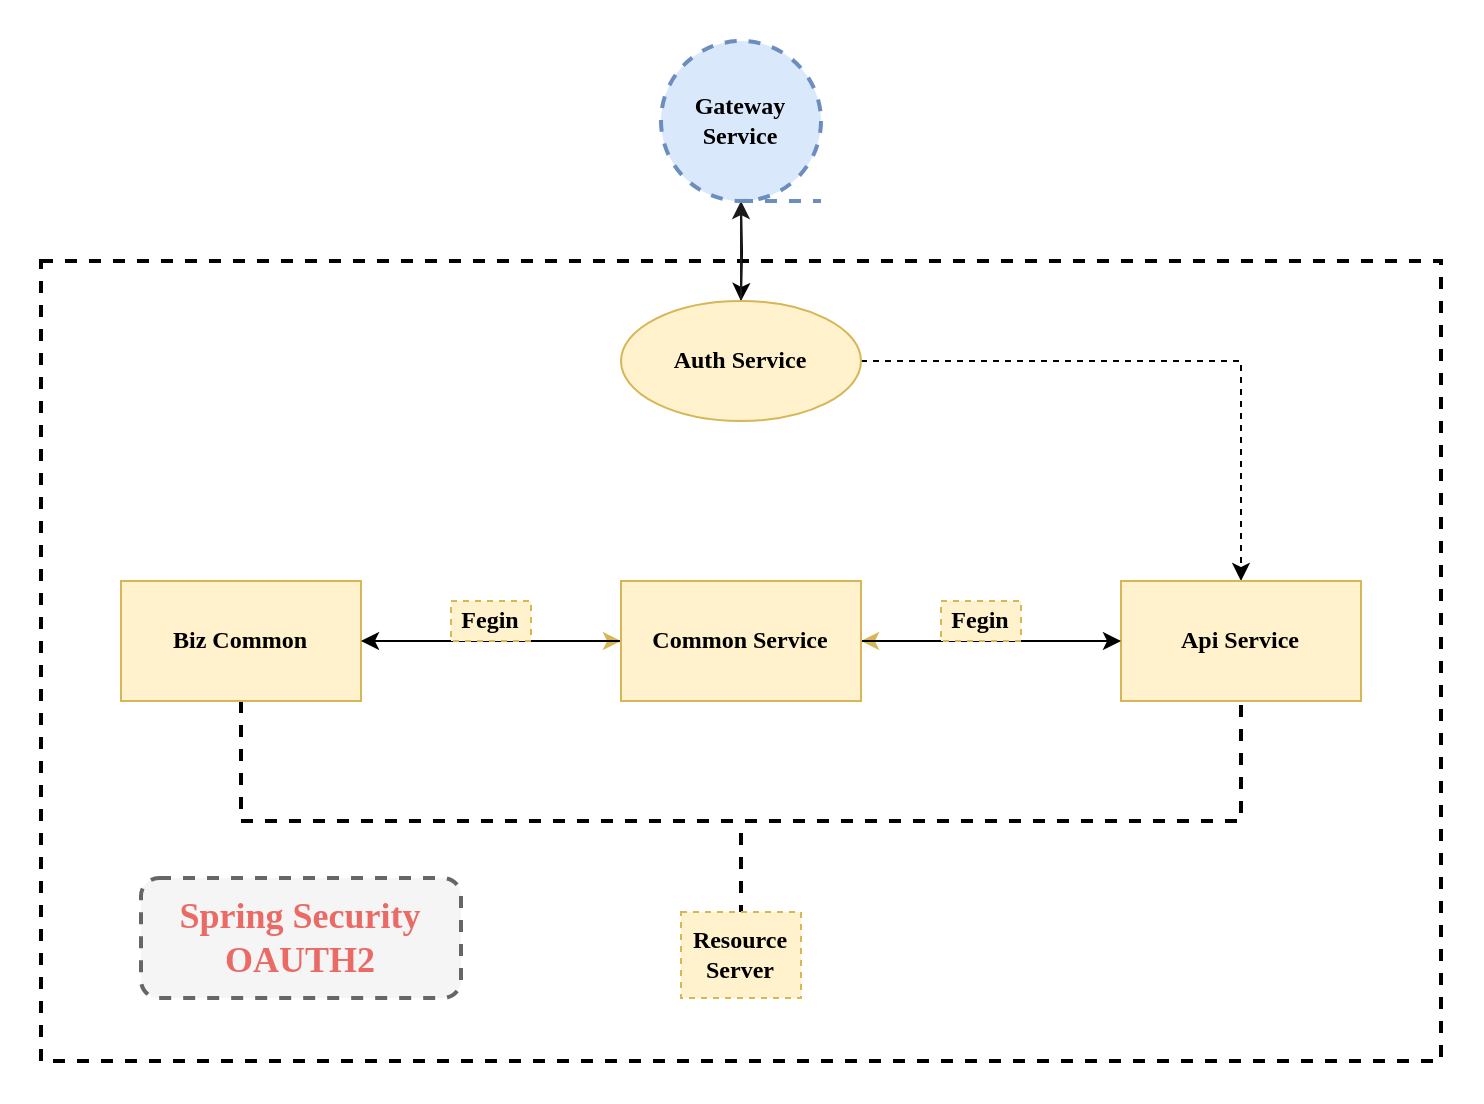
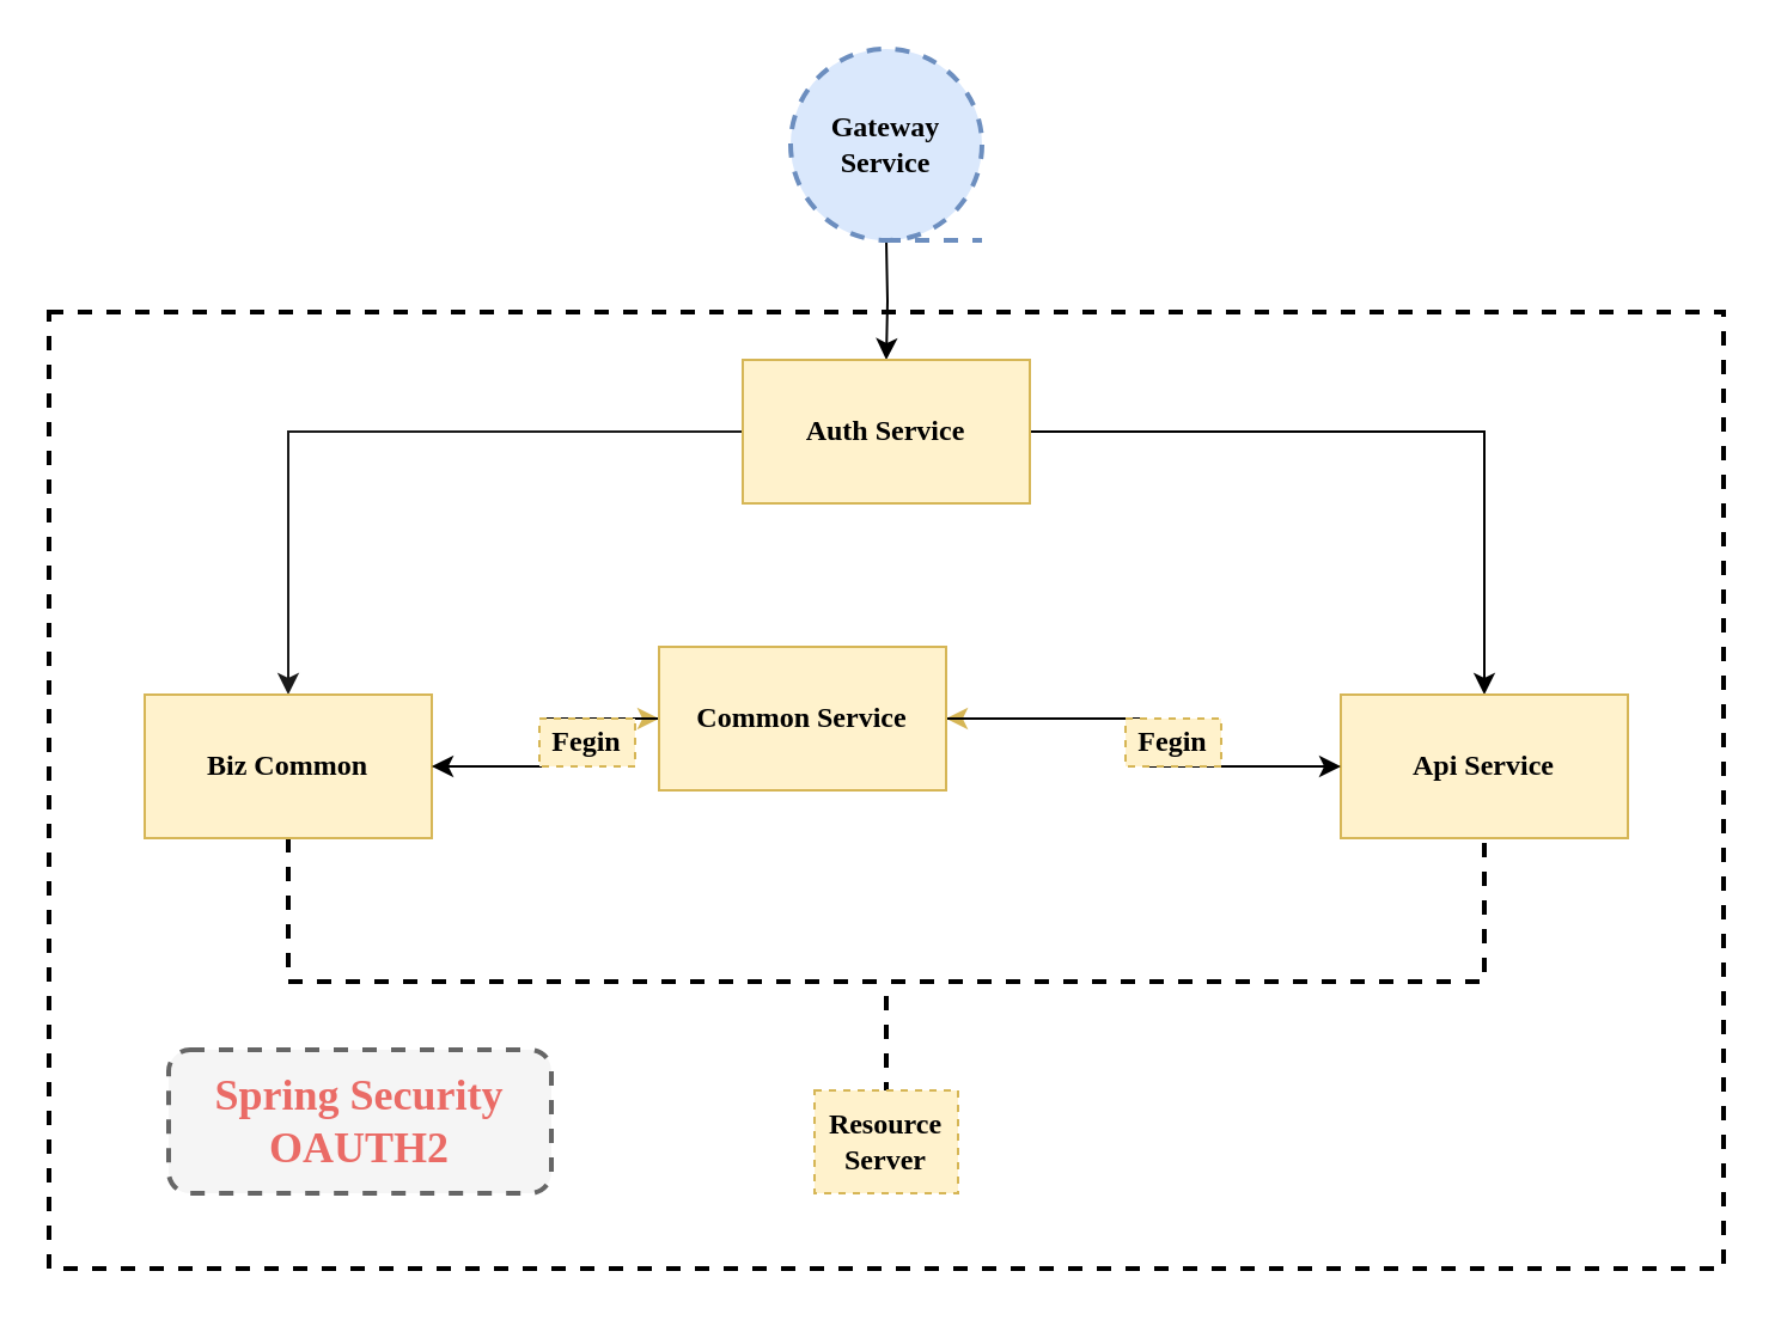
- <mxCell id="5" value="" style="edgeStyle=orthogonalEdgeStyle;rounded=0;orthogonalLoop=1;jettySize=auto;html=1;fontStyle=1;fontFamily=Garamond;fillColor=#fff2cc;strokeColor=#1A1A1A;" edge="1" parent="1" source="7" target="20"><mxGeometry relative="1" as="geometry" /></mxCell>
+ <mxCell id="5" value="" style="edgeStyle=orthogonalEdgeStyle;rounded=0;orthogonalLoop=1;jettySize=auto;html=1;fontStyle=1;fontFamily=Garamond;fillColor=#fff2cc;strokeColor=#1A1A1A;" edge="1" parent="1" source="7" target="11"><mxGeometry relative="1" as="geometry" /></mxCell>
- <mxCell id="7" value="&lt;span&gt;Auth Service&lt;/span&gt;" style="ellipse;whiteSpace=wrap;html=1;align=center;fontStyle=1;fontFamily=Garamond;fillColor=#fff2cc;strokeColor=#d6b656;" vertex="1" parent="1"><mxGeometry x="310" y="150" width="120" height="60" as="geometry" /></mxCell>
+ <mxCell id="7" value="&lt;span&gt;Auth Service&lt;/span&gt;" style="rounded=0;whiteSpace=wrap;html=1;align=center;fontStyle=1;fontFamily=Garamond;fillColor=#fff2cc;strokeColor=#d6b656;" vertex="1" parent="1"><mxGeometry x="310" y="150" width="120" height="60" as="geometry" /></mxCell>
- <mxCell id="6" value="" style="edgeStyle=orthogonalEdgeStyle;rounded=0;orthogonalLoop=1;jettySize=auto;html=1;fontStyle=1;fontFamily=Garamond;fillColor=#fff2cc;strokeColor=#000000;dashed=1;" edge="1" parent="1" source="7" target="9"><mxGeometry relative="1" as="geometry" /></mxCell>
+ <mxCell id="6" value="" style="edgeStyle=orthogonalEdgeStyle;rounded=0;orthogonalLoop=1;jettySize=auto;html=1;fontStyle=1;fontFamily=Garamond;fillColor=#fff2cc;strokeColor=#000000;" edge="1" parent="1" source="7" target="9"><mxGeometry relative="1" as="geometry" /></mxCell>
- <mxCell id="14" value="Common Service" style="rounded=0;whiteSpace=wrap;html=1;align=center;fontStyle=1;fontFamily=Garamond;fillColor=#fff2cc;strokeColor=#d6b656;" vertex="1" parent="1"><mxGeometry x="310" y="290" width="120" height="60" as="geometry" /></mxCell>
+ <mxCell id="14" value="Common Service" style="rounded=0;whiteSpace=wrap;html=1;align=center;fontStyle=1;fontFamily=Garamond;fillColor=#fff2cc;strokeColor=#d6b656;" vertex="1" parent="1"><mxGeometry x="275" y="270" width="120" height="60" as="geometry" /></mxCell>
